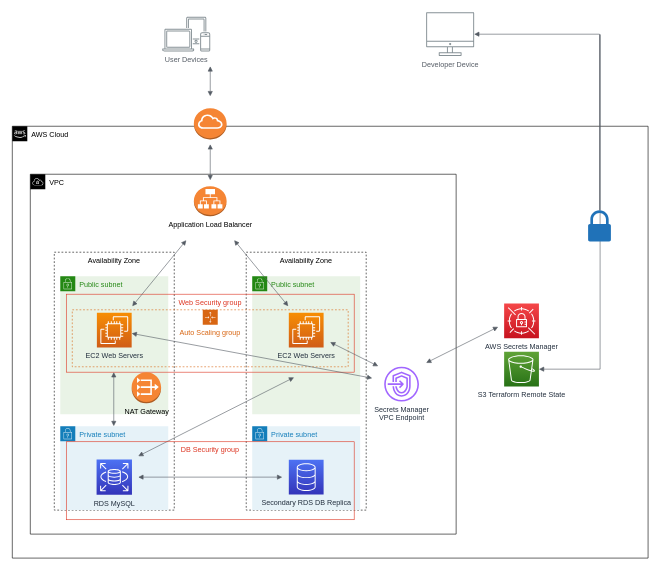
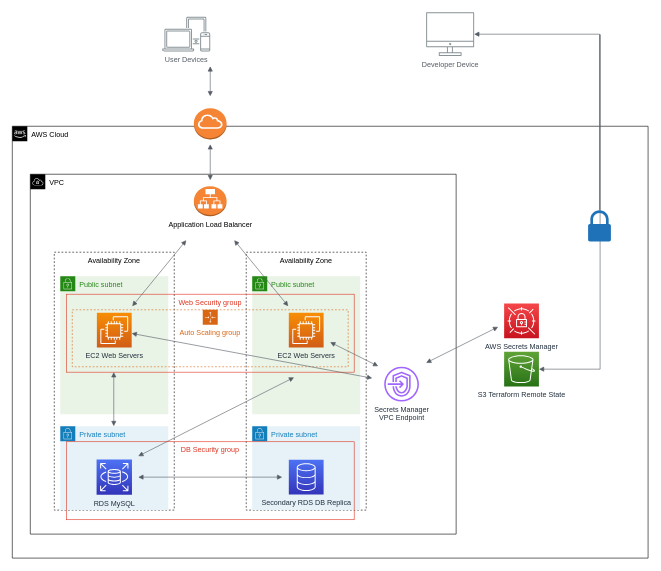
- <mxCell id="27" value="NAT Gateway" style="outlineConnect=0;dashed=0;verticalLabelPosition=bottom;verticalAlign=top;align=center;html=1;shape=mxgraph.aws3.vpc_nat_gateway;fillColor=#F58534;gradientColor=none;" vertex="1" parent="1"><mxGeometry x="219" y="620" width="49" height="52" as="geometry" /></mxCell>
